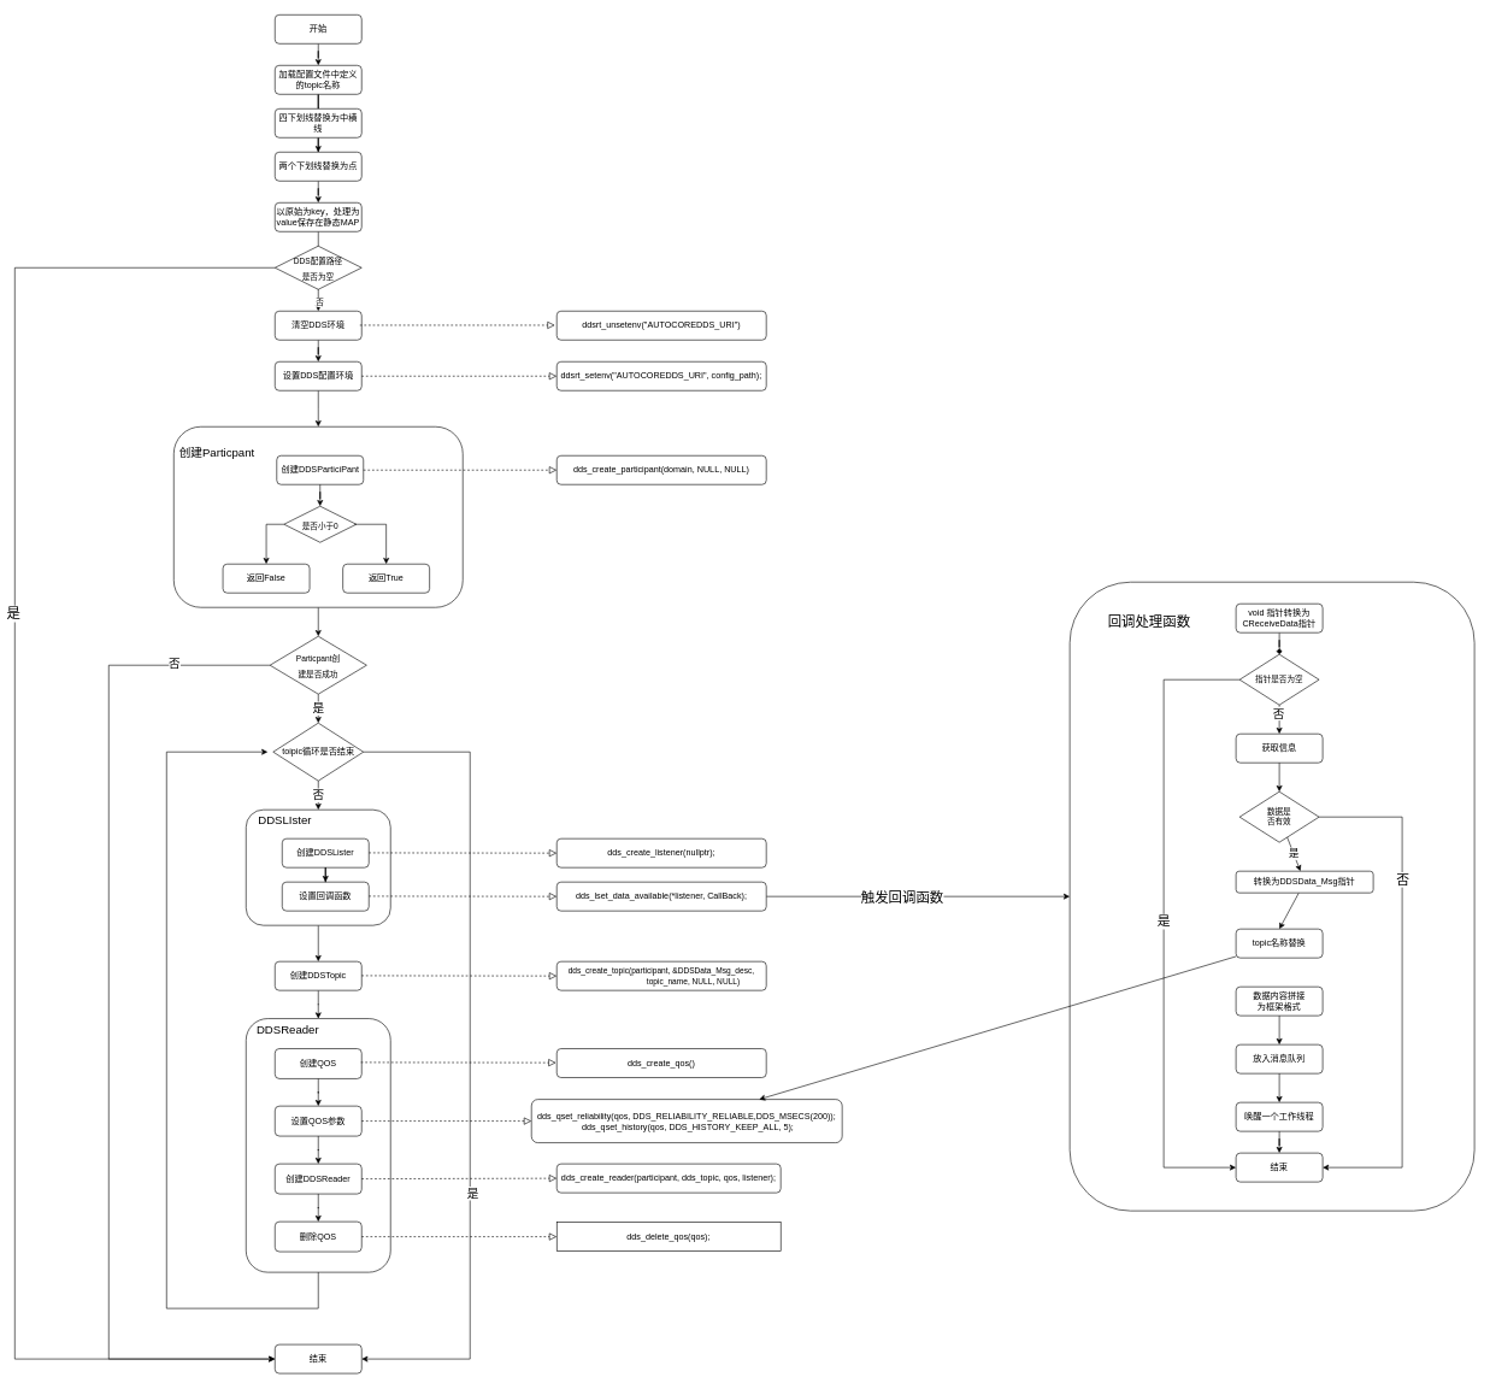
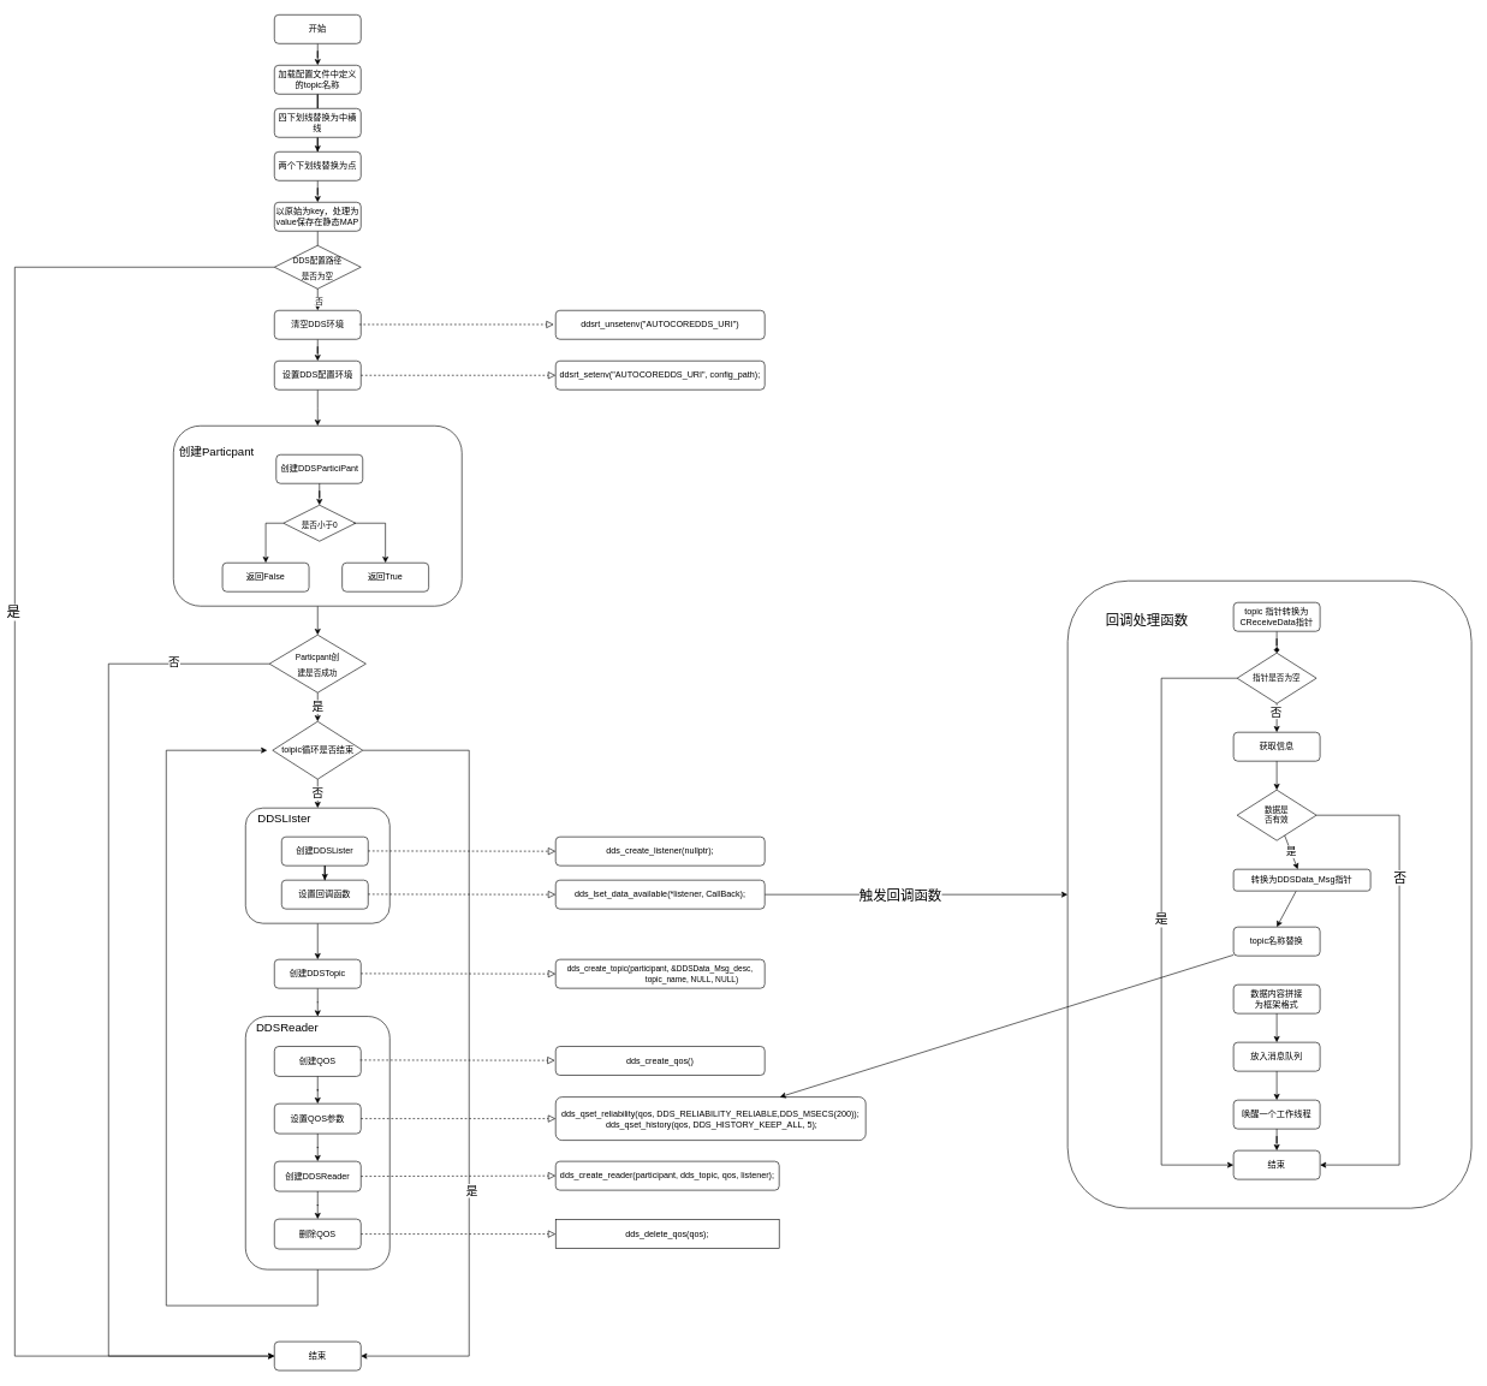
- <mxCell id="76" value="" style="endArrow=block;startArrow=none;endFill=0;startFill=0;endSize=8;html=1;verticalAlign=bottom;dashed=1;labelBackgroundColor=none;rounded=0;fontSize=16;elbow=vertical;exitX=1;exitY=0.5;exitDx=0;exitDy=0;entryX=0;entryY=0.5;entryDx=0;entryDy=0;" parent="1" source="64" target="20" edge="1"><mxGeometry width="160" relative="1" as="geometry"><mxPoint x="470" y="610" as="sourcePoint" /><mxPoint x="740" y="610" as="targetPoint" /></mxGeometry></mxCell>
- <mxCell id="20" value="dds_create_participant(domain, NULL, NULL)" style="rounded=1;whiteSpace=wrap;html=1;fontSize=12;glass=0;strokeWidth=1;shadow=0;" parent="1" vertex="1"><mxGeometry x="770" y="630" width="290" height="40" as="geometry" /></mxCell>
- <mxCell id="105" value="void 指针转换为CReceiveData指针" style="rounded=1;whiteSpace=wrap;html=1;fontSize=12;glass=0;strokeWidth=1;shadow=0;" parent="81" vertex="1"><mxGeometry x="230" y="30" width="120" height="40" as="geometry" /></mxCell>
+ <mxCell id="105" value="topic 指针转换为CReceiveData指针" style="rounded=1;whiteSpace=wrap;html=1;fontSize=12;glass=0;strokeWidth=1;shadow=0;" parent="81" vertex="1"><mxGeometry x="230" y="30" width="120" height="40" as="geometry" /></mxCell>
- <mxCell id="40" value="dds_qset_reliability(qos, DDS_RELIABILITY_RELIABLE,DDS_MSECS(200));&lt;br&gt;&amp;nbsp;dds_qset_history(qos, DDS_HISTORY_KEEP_ALL, 5);" style="rounded=1;whiteSpace=wrap;html=1;fontSize=12;glass=0;strokeWidth=1;shadow=0;" parent="1" vertex="1"><mxGeometry x="735" y="1520.78" width="430" height="60" as="geometry" /></mxCell>
+ <mxCell id="40" value="dds_qset_reliability(qos, DDS_RELIABILITY_RELIABLE,DDS_MSECS(200));&lt;br&gt;&amp;nbsp;dds_qset_history(qos, DDS_HISTORY_KEEP_ALL, 5);" style="rounded=1;whiteSpace=wrap;html=1;fontSize=12;glass=0;strokeWidth=1;shadow=0;" parent="1" vertex="1"><mxGeometry x="770" y="1520.78" width="430" height="60" as="geometry" /></mxCell>
